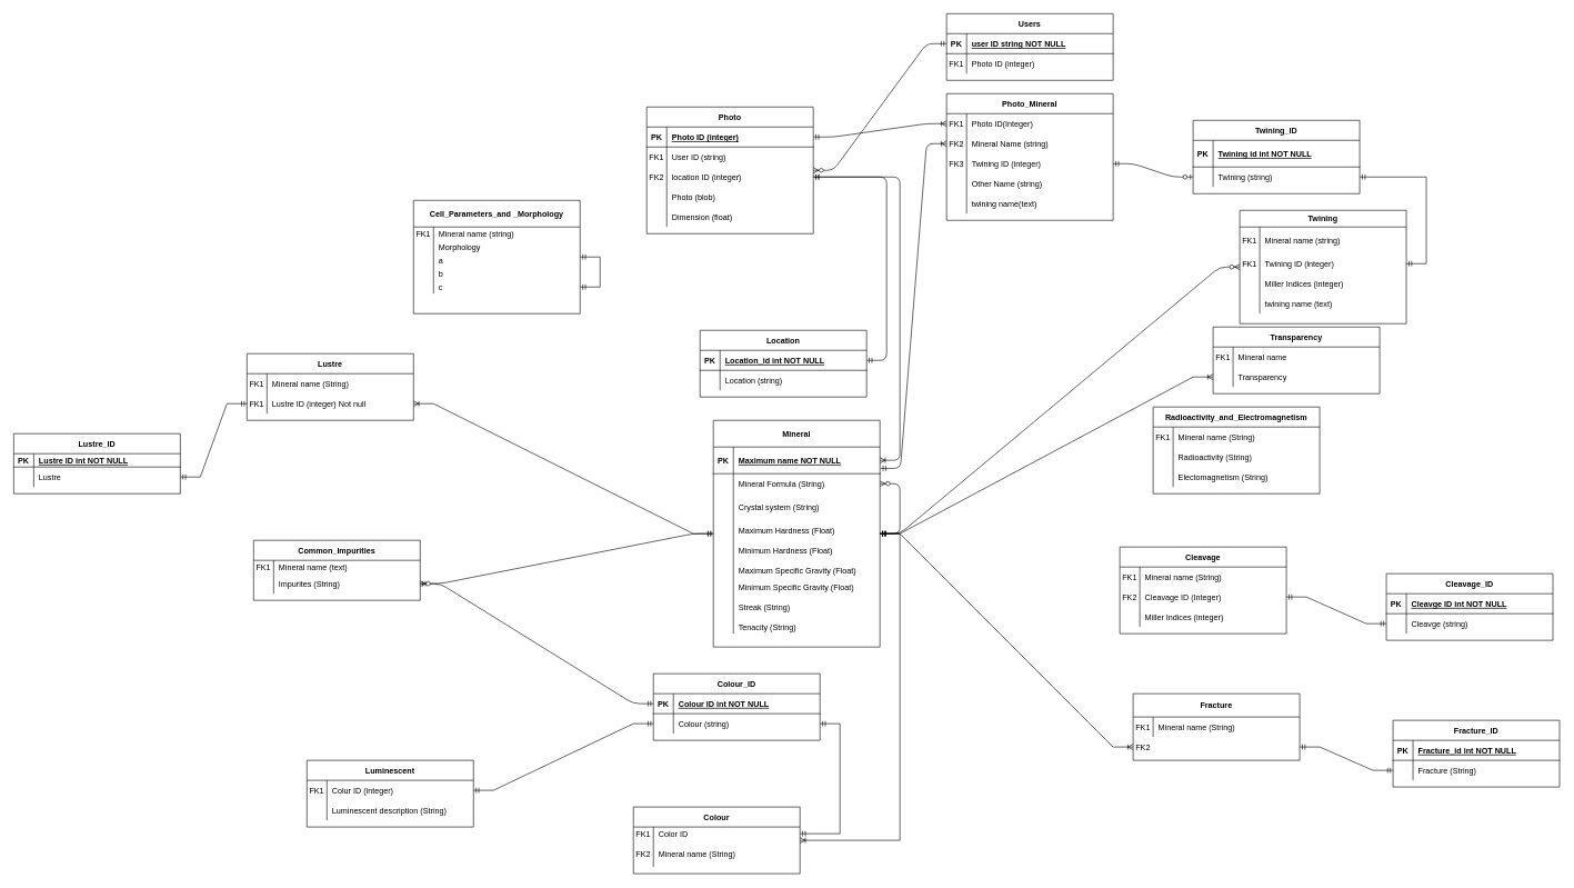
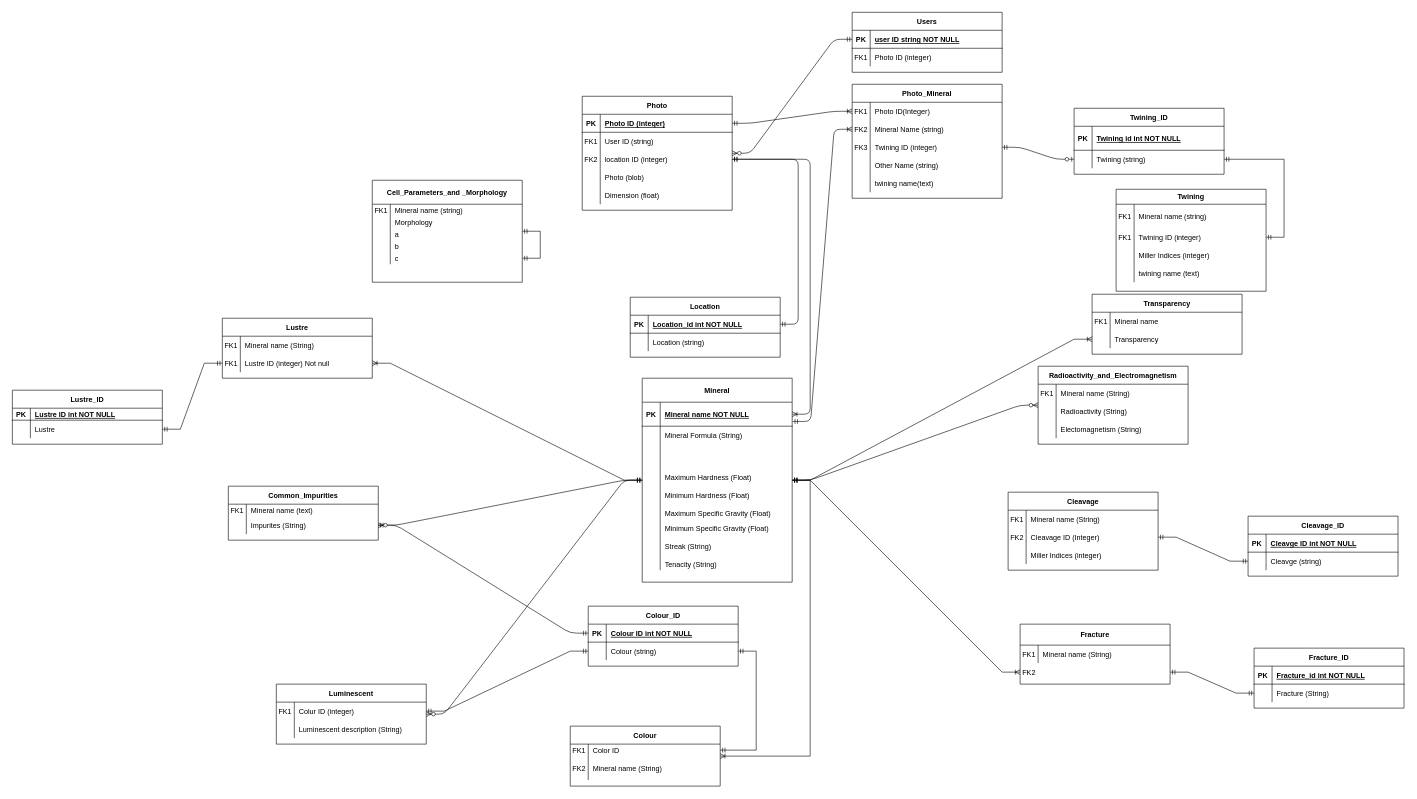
- <mxCell id="219" value="" style="edgeStyle=entityRelationEdgeStyle;fontSize=12;html=1;endArrow=ERzeroToMany;startArrow=ERmandOne;" parent="1" source="9" target="151" edge="1"><mxGeometry width="100" height="100" relative="1" as="geometry"><mxPoint x="1470" y="660" as="sourcePoint" /><mxPoint x="1570" y="560" as="targetPoint" /></mxGeometry></mxCell>
- <mxCell id="12" value="Maximum name NOT NULL " style="shape=partialRectangle;overflow=hidden;connectable=0;fillColor=none;top=0;left=0;bottom=0;right=0;align=left;spacingLeft=6;fontStyle=5;" parent="10" vertex="1"><mxGeometry x="30" width="220" height="40" as="geometry" /></mxCell>
+ <mxCell id="12" value="Mineral name NOT NULL " style="shape=partialRectangle;overflow=hidden;connectable=0;fillColor=none;top=0;left=0;bottom=0;right=0;align=left;spacingLeft=6;fontStyle=5;" parent="10" vertex="1"><mxGeometry x="30" width="220" height="40" as="geometry" /></mxCell>
- <mxCell id="221" value="" style="edgeStyle=entityRelationEdgeStyle;fontSize=12;html=1;endArrow=ERzeroToMany;startArrow=ERmandOne;" parent="1" source="9" target="15" edge="1"><mxGeometry width="100" height="100" relative="1" as="geometry"><mxPoint x="1540" y="830" as="sourcePoint" /><mxPoint x="1640" y="730" as="targetPoint" /></mxGeometry></mxCell>
+ <mxCell id="221" value="" style="edgeStyle=entityRelationEdgeStyle;fontSize=12;html=1;endArrow=ERzeroToMany;startArrow=ERmandOne;" parent="1" source="9" target="67" edge="1"><mxGeometry width="100" height="100" relative="1" as="geometry"><mxPoint x="1540" y="830" as="sourcePoint" /><mxPoint x="1640" y="730" as="targetPoint" /></mxGeometry></mxCell>
- <mxCell id="18" value="Crystal system (String)" style="shape=partialRectangle;overflow=hidden;connectable=0;fillColor=none;top=0;left=0;bottom=0;right=0;align=left;spacingLeft=6;" parent="16" vertex="1"><mxGeometry x="30" width="220" height="40" as="geometry" /></mxCell>
+ <mxCell id="222" value="" style="edgeStyle=entityRelationEdgeStyle;fontSize=12;html=1;endArrow=ERzeroToMany;startArrow=ERmandOne;" parent="1" source="9" target="91" edge="1"><mxGeometry width="100" height="100" relative="1" as="geometry"><mxPoint x="820" y="1030" as="sourcePoint" /><mxPoint x="920" y="930" as="targetPoint" /></mxGeometry></mxCell>
